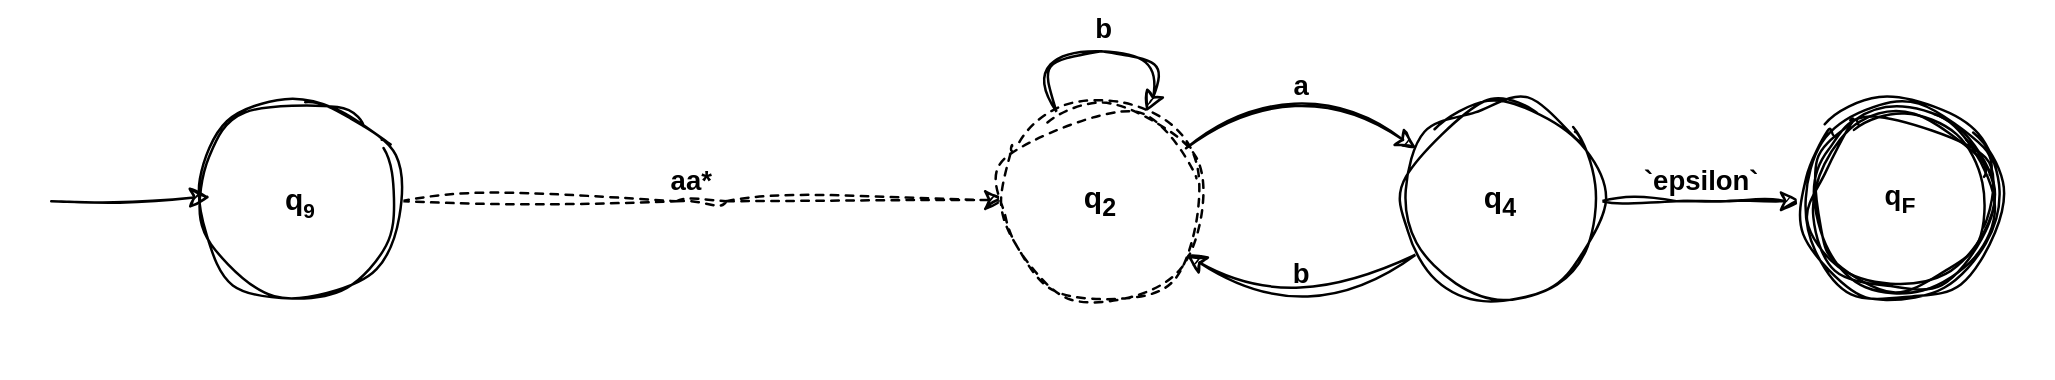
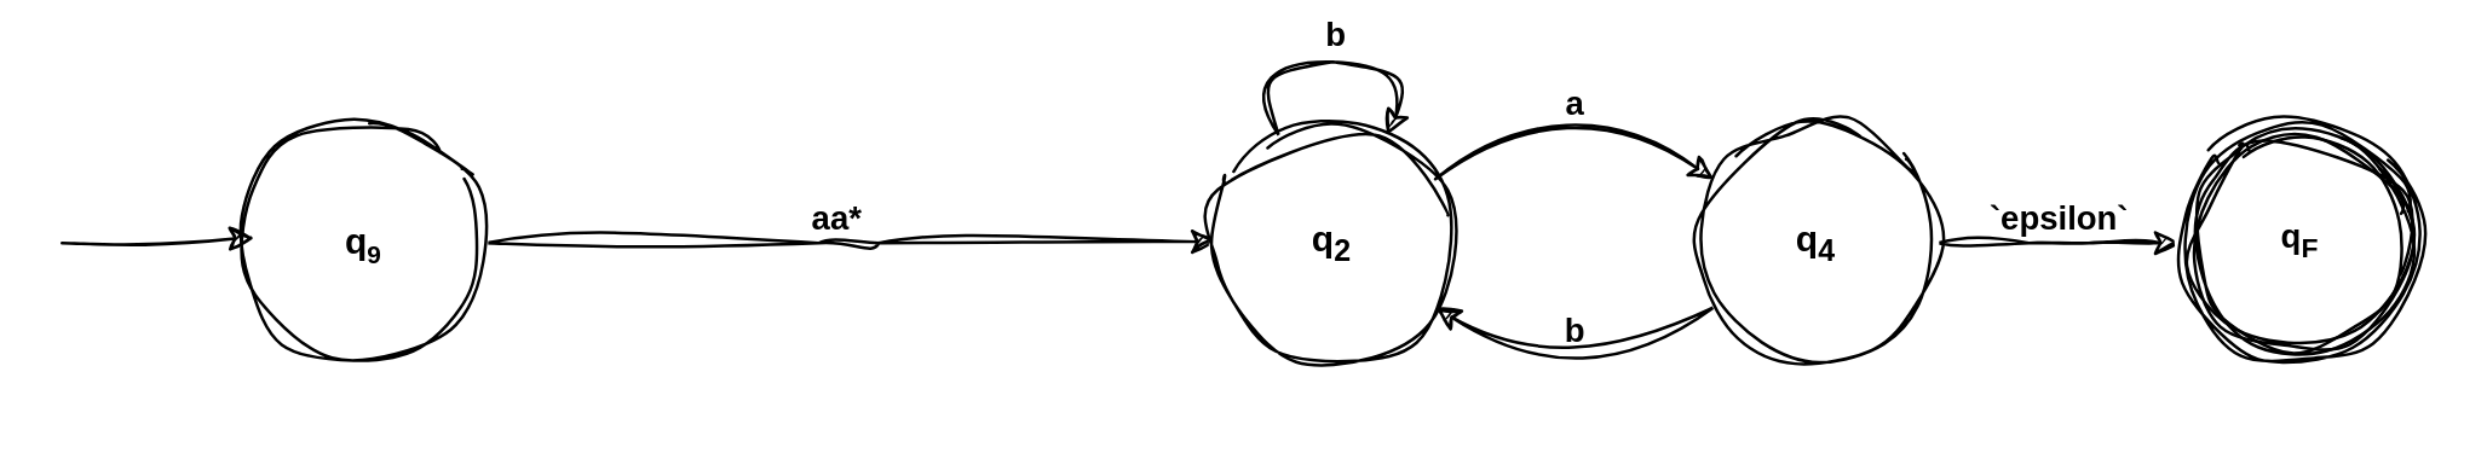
- <mxCell id="2" value="" style="edgeStyle=orthogonalEdgeStyle;rounded=1;orthogonalLoop=1;jettySize=auto;html=1;fontStyle=1;labelBackgroundColor=none;fontColor=default;verticalAlign=bottom;labelBorderColor=none;sketch=1;curveFitting=1;jiggle=2;entryX=0.021;entryY=0.494;entryDx=0;entryDy=0;entryPerimeter=0;dashed=1;" parent="1" source="4" target="9" edge="1"><mxGeometry relative="1" as="geometry"><mxPoint x="240" y="80" as="targetPoint" /></mxGeometry></mxCell>
+ <mxCell id="2" value="" style="edgeStyle=orthogonalEdgeStyle;rounded=1;orthogonalLoop=1;jettySize=auto;html=1;fontStyle=1;labelBackgroundColor=none;fontColor=default;verticalAlign=bottom;labelBorderColor=none;sketch=1;curveFitting=1;jiggle=2;entryX=0.021;entryY=0.494;entryDx=0;entryDy=0;entryPerimeter=0;" parent="1" source="4" target="9" edge="1"><mxGeometry relative="1" as="geometry"><mxPoint x="240" y="80" as="targetPoint" /></mxGeometry></mxCell>
- <mxCell id="9" value="q&lt;sub&gt;2&lt;/sub&gt;" style="ellipse;whiteSpace=wrap;html=1;aspect=fixed;fontStyle=1;labelBackgroundColor=none;labelBorderColor=none;rounded=1;sketch=1;curveFitting=1;jiggle=2;dashed=1;" parent="1" vertex="1"><mxGeometry x="400" y="40" width="80" height="80" as="geometry" /></mxCell>
+ <mxCell id="9" value="q&lt;sub&gt;2&lt;/sub&gt;" style="ellipse;whiteSpace=wrap;html=1;aspect=fixed;fontStyle=1;labelBackgroundColor=none;labelBorderColor=none;rounded=1;sketch=1;curveFitting=1;jiggle=2;" parent="1" vertex="1"><mxGeometry x="400" y="40" width="80" height="80" as="geometry" /></mxCell>
